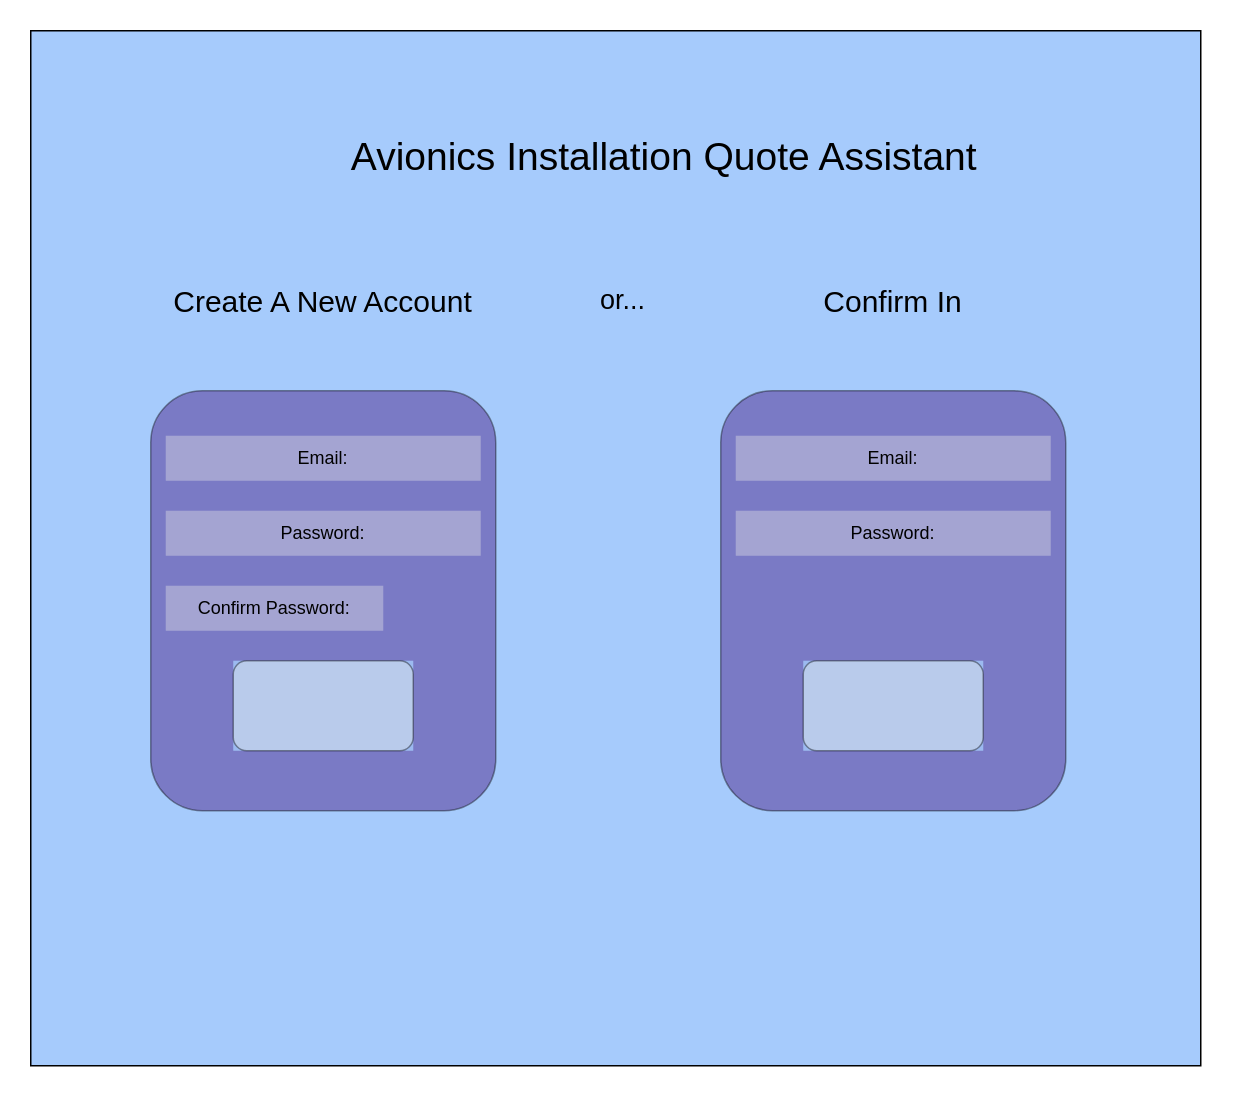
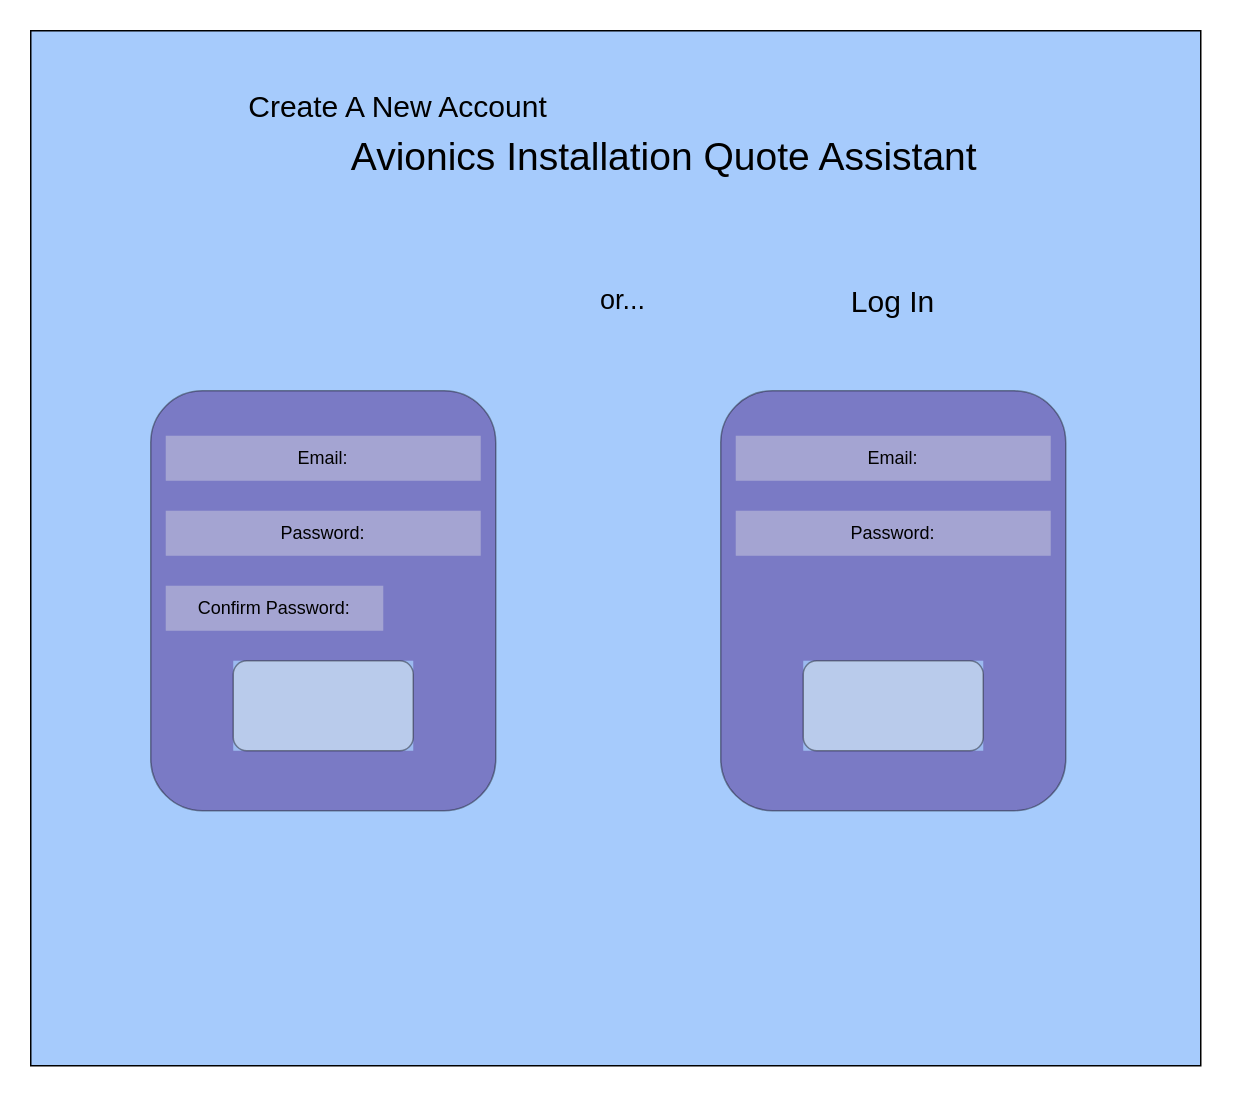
- <mxCell id="4" value="&lt;font style=&quot;font-size: 20px&quot;&gt;Create A New Account&lt;/font&gt;" style="text;html=1;strokeColor=none;fillColor=none;align=center;verticalAlign=middle;whiteSpace=wrap;rounded=0;" vertex="1" parent="1"><mxGeometry x="110" y="170" width="210" height="60" as="geometry" /></mxCell>
+ <mxCell id="4" value="&lt;font style=&quot;font-size: 20px&quot;&gt;Create A New Account&lt;/font&gt;" style="text;html=1;strokeColor=none;fillColor=none;align=center;verticalAlign=middle;whiteSpace=wrap;rounded=0;" vertex="1" parent="1"><mxGeometry x="160" y="40" width="210" height="60" as="geometry" /></mxCell>
- <mxCell id="6" value="&lt;font style=&quot;font-size: 20px&quot;&gt;Confirm In&lt;/font&gt;" style="text;html=1;strokeColor=none;fillColor=none;align=center;verticalAlign=middle;whiteSpace=wrap;rounded=0;" vertex="1" parent="1"><mxGeometry x="520" y="185" width="150" height="30" as="geometry" /></mxCell>
+ <mxCell id="6" value="&lt;font style=&quot;font-size: 20px&quot;&gt;Log In&lt;/font&gt;" style="text;html=1;strokeColor=none;fillColor=none;align=center;verticalAlign=middle;whiteSpace=wrap;rounded=0;" vertex="1" parent="1"><mxGeometry x="520" y="185" width="150" height="30" as="geometry" /></mxCell>
